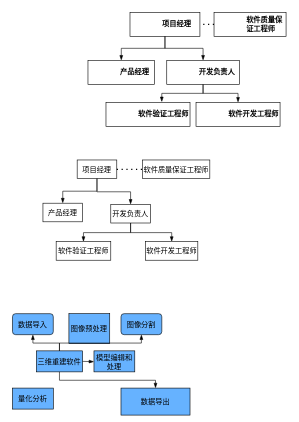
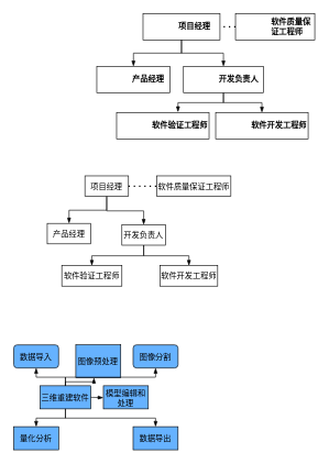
+ <mxCell id="32" value="" style="endArrow=blockThin;endFill=1;fontSize=11;edgeStyle=elbowEdgeStyle;elbow=vertical;rounded=0;exitX=0.5;exitY=0;exitDx=0;exitDy=0;entryX=0.403;entryY=0.998;entryDx=0;entryDy=0;entryPerimeter=0;" parent="1" source="25" target="27" edge="1"><mxGeometry relative="1" as="geometry"><mxPoint x="109" y="594" as="sourcePoint" /><mxPoint x="64" y="574" as="targetPoint" /></mxGeometry></mxCell>
+ <mxCell id="33" value="" style="endArrow=blockThin;endFill=1;fontSize=11;edgeStyle=elbowEdgeStyle;elbow=vertical;rounded=0;exitX=0.5;exitY=1;exitDx=0;exitDy=0;entryX=0.5;entryY=0;entryDx=0;entryDy=0;" parent="1" source="25" target="29" edge="1"><mxGeometry relative="1" as="geometry"><mxPoint x="119" y="604" as="sourcePoint" /><mxPoint x="74" y="584" as="targetPoint" /></mxGeometry></mxCell>
- <mxCell id="30" value="数据导出" style="rounded=0;whiteSpace=wrap;html=1;fillColor=#66B2FF;" parent="1" vertex="1"><mxGeometry x="201" y="646" width="115" height="45" as="geometry" /></mxCell>
+ <mxCell id="30" value="数据导出" style="rounded=0;whiteSpace=wrap;html=1;fillColor=#66B2FF;" parent="1" vertex="1"><mxGeometry x="201" y="646" width="68" height="35" as="geometry" /></mxCell>
